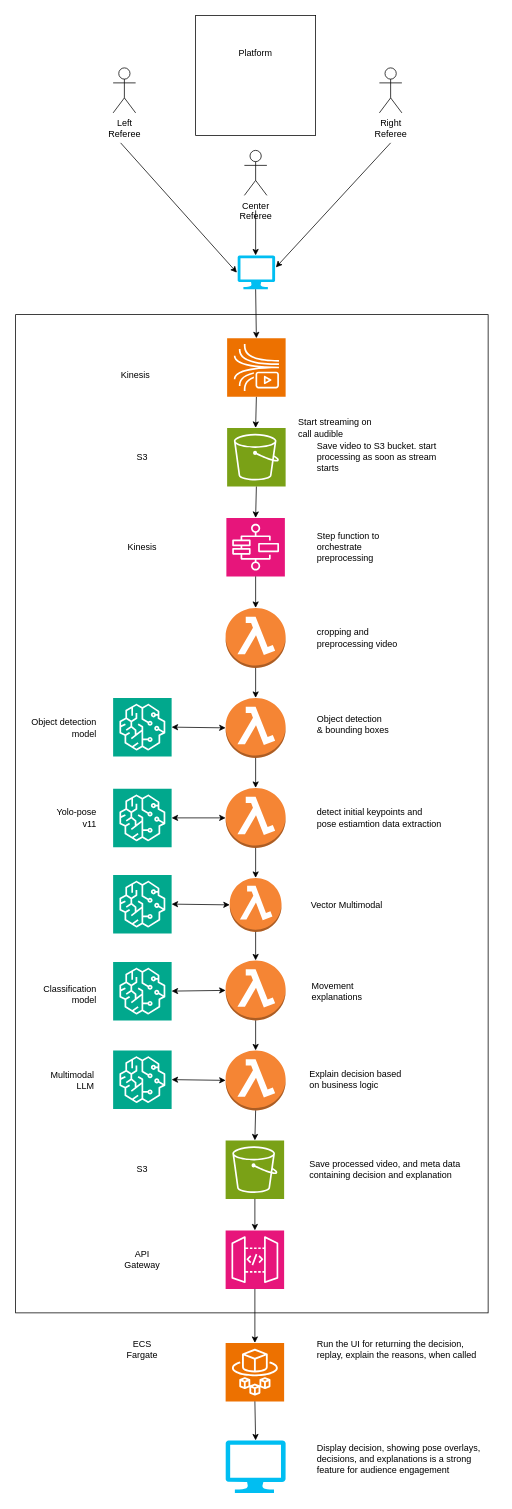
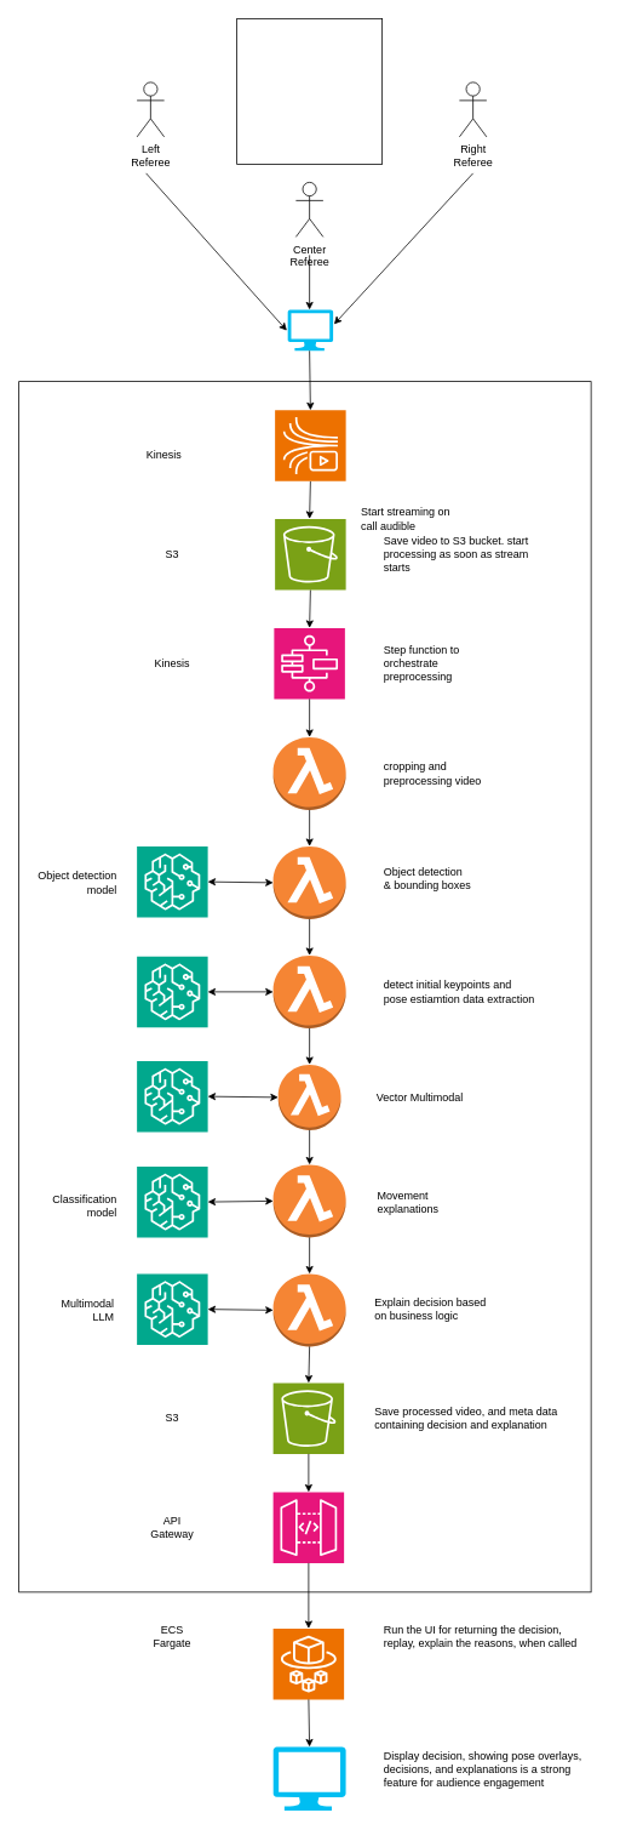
- <mxCell id="55" value="Platform" style="text;html=1;align=center;verticalAlign=middle;whiteSpace=wrap;rounded=0;" vertex="1" parent="1"><mxGeometry x="310" y="55" width="60" height="30" as="geometry" /></mxCell>
- <mxCell id="21" value="Yolo-pose v11" style="text;html=1;align=right;verticalAlign=middle;whiteSpace=wrap;rounded=0;" vertex="1" parent="1"><mxGeometry x="70" y="1075" width="60" height="30" as="geometry" /></mxCell>
